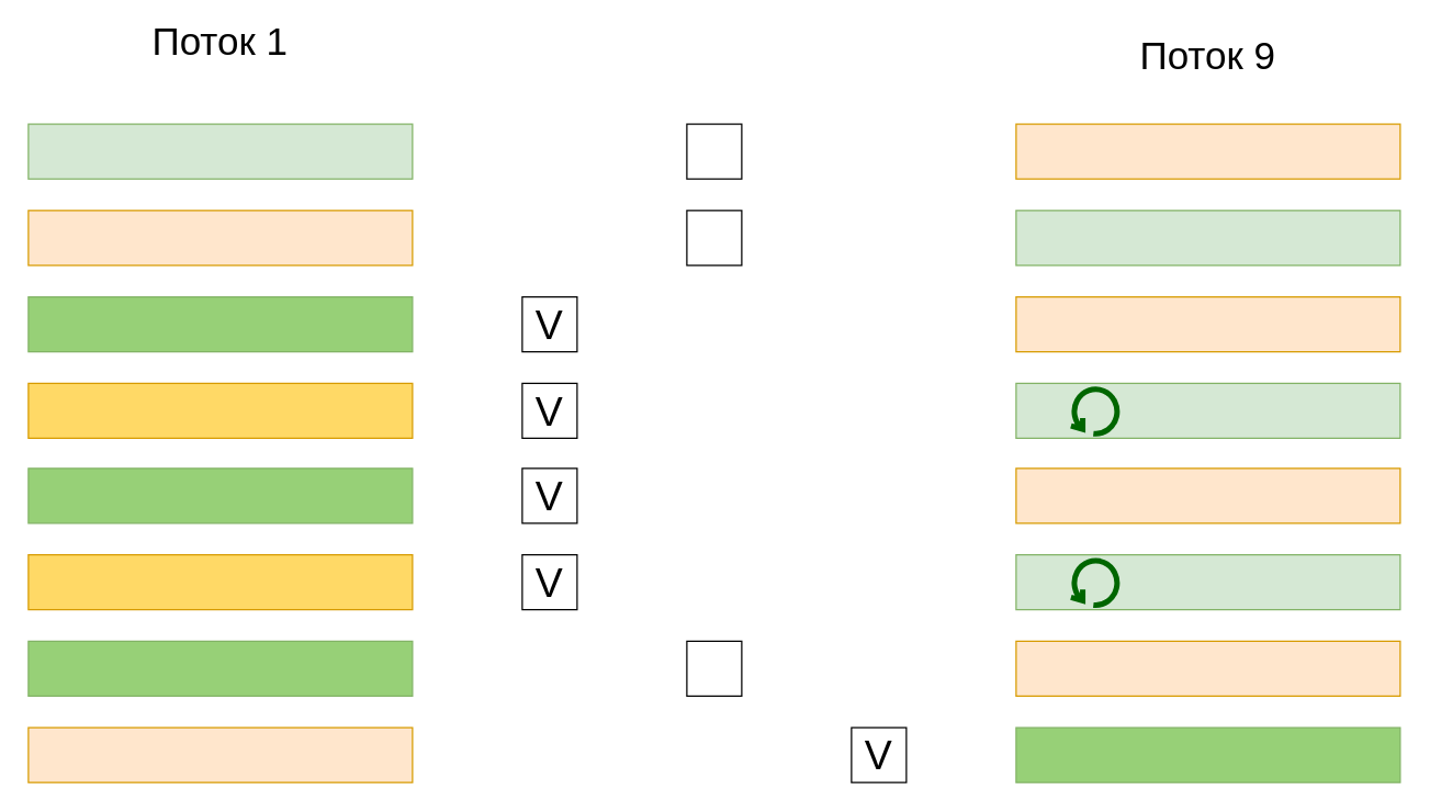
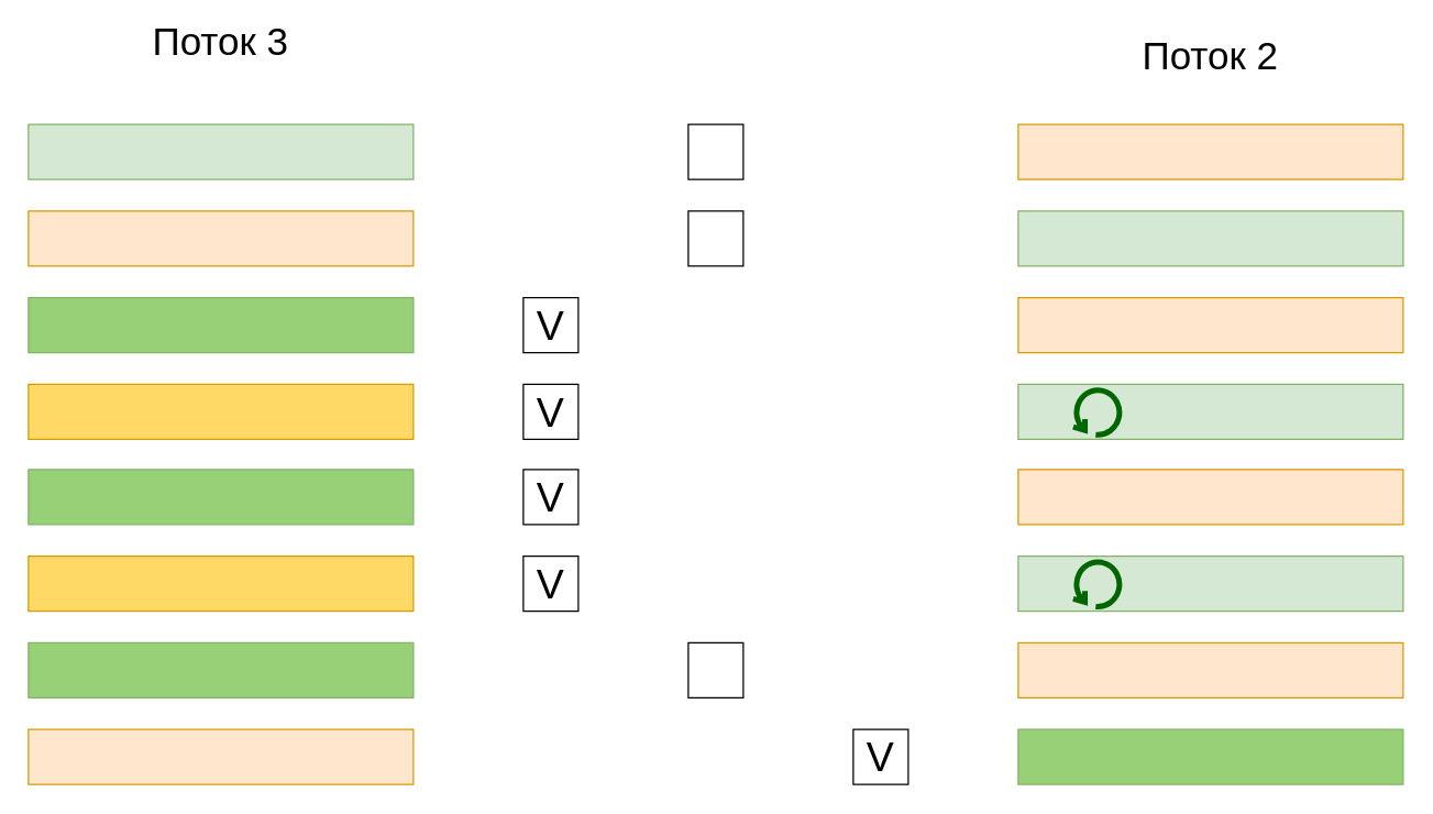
- <mxCell id="28" value="&lt;font style=&quot;font-size: 28px&quot;&gt;Поток 1&lt;/font&gt;" style="text;html=1;strokeColor=none;fillColor=none;align=center;verticalAlign=middle;whiteSpace=wrap;rounded=0;" vertex="1" parent="1"><mxGeometry x="20" y="20" width="280" height="20" as="geometry" /></mxCell>
+ <mxCell id="28" value="&lt;font style=&quot;font-size: 28px&quot;&gt;Поток 3&lt;/font&gt;" style="text;html=1;strokeColor=none;fillColor=none;align=center;verticalAlign=middle;whiteSpace=wrap;rounded=0;" vertex="1" parent="1"><mxGeometry x="20" y="20" width="280" height="20" as="geometry" /></mxCell>
- <mxCell id="29" value="&lt;font style=&quot;font-size: 28px&quot;&gt;Поток 9&lt;/font&gt;" style="text;html=1;strokeColor=none;fillColor=none;align=center;verticalAlign=middle;whiteSpace=wrap;rounded=0;" vertex="1" parent="1"><mxGeometry x="740" y="30" width="280" height="20" as="geometry" /></mxCell>
+ <mxCell id="29" value="&lt;font style=&quot;font-size: 28px&quot;&gt;Поток 2&lt;/font&gt;" style="text;html=1;strokeColor=none;fillColor=none;align=center;verticalAlign=middle;whiteSpace=wrap;rounded=0;" vertex="1" parent="1"><mxGeometry x="740" y="30" width="280" height="20" as="geometry" /></mxCell>
